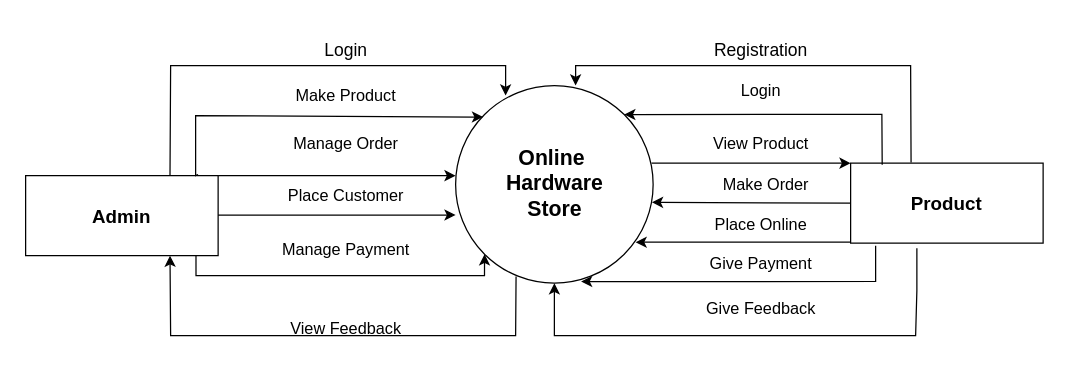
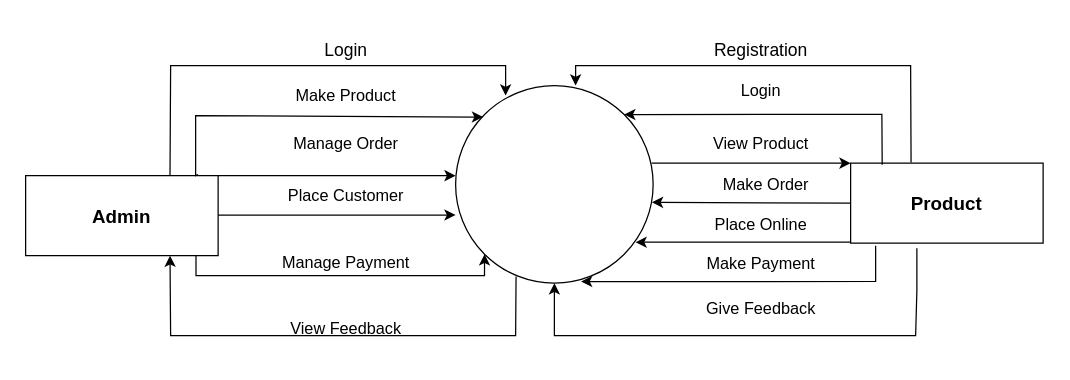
- <mxCell id="5" value="&lt;font style=&quot;font-size: 17px;&quot;&gt;Online&amp;nbsp;&lt;br style=&quot;font-size: 17px;&quot;&gt;Hardware&lt;br style=&quot;font-size: 17px;&quot;&gt;Store&lt;/font&gt;" style="text;html=1;align=center;verticalAlign=middle;resizable=0;points=[];autosize=1;strokeColor=none;fillColor=none;strokeWidth=1;fontSize=17;fontStyle=1" parent="1" vertex="1"><mxGeometry x="395" y="107" width="96" height="80" as="geometry" /></mxCell>
- <mxCell id="17" value="Manage Payment" style="text;html=1;align=center;verticalAlign=middle;resizable=0;points=[];autosize=1;strokeColor=none;fillColor=none;fontSize=13;" vertex="1" parent="1"><mxGeometry x="216" y="179" width="120" height="40" as="geometry" /></mxCell>
+ <mxCell id="17" value="Manage Payment" style="text;html=1;align=center;verticalAlign=middle;resizable=0;points=[];autosize=1;strokeColor=none;fillColor=none;fontSize=13;" vertex="1" parent="1"><mxGeometry x="216" y="189" width="120" height="40" as="geometry" /></mxCell>
- <mxCell id="29" value="Give Payment" style="text;html=1;align=center;verticalAlign=middle;resizable=0;points=[];autosize=1;strokeColor=none;fillColor=none;fontSize=13;" vertex="1" parent="1"><mxGeometry x="556" y="190" width="104" height="40" as="geometry" /></mxCell>
+ <mxCell id="29" value="Make Payment" style="text;html=1;align=center;verticalAlign=middle;resizable=0;points=[];autosize=1;strokeColor=none;fillColor=none;fontSize=13;" vertex="1" parent="1"><mxGeometry x="556" y="190" width="104" height="40" as="geometry" /></mxCell>
